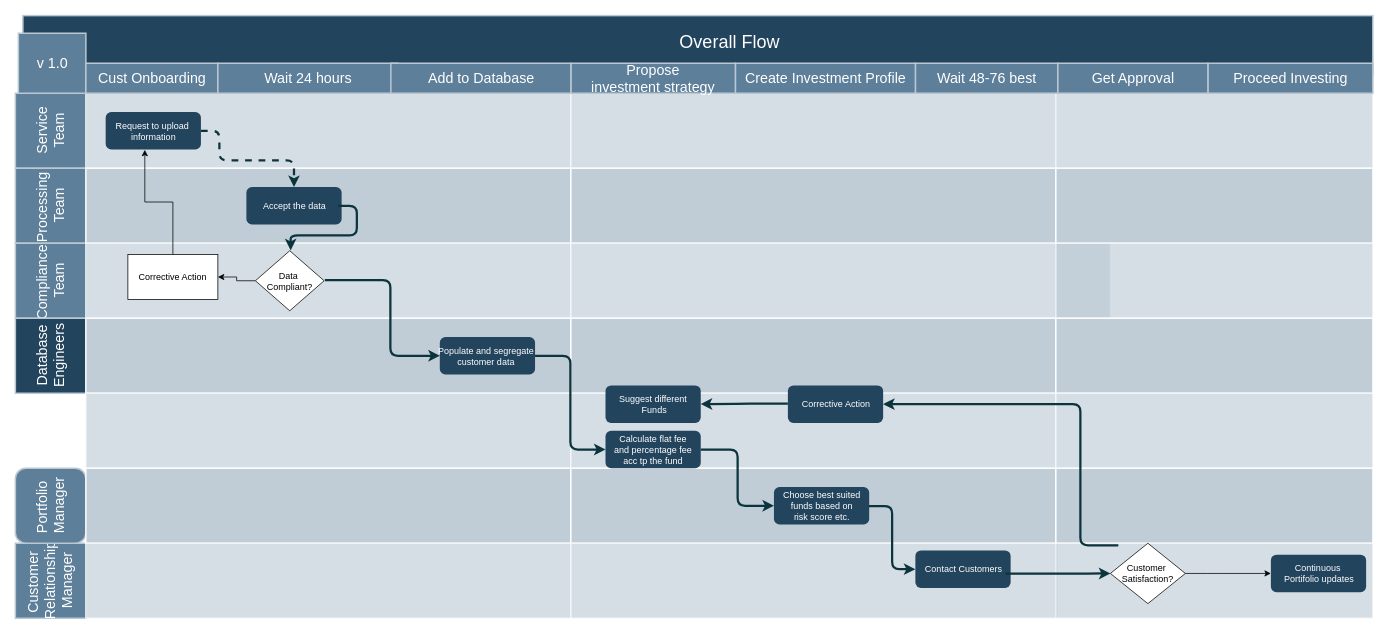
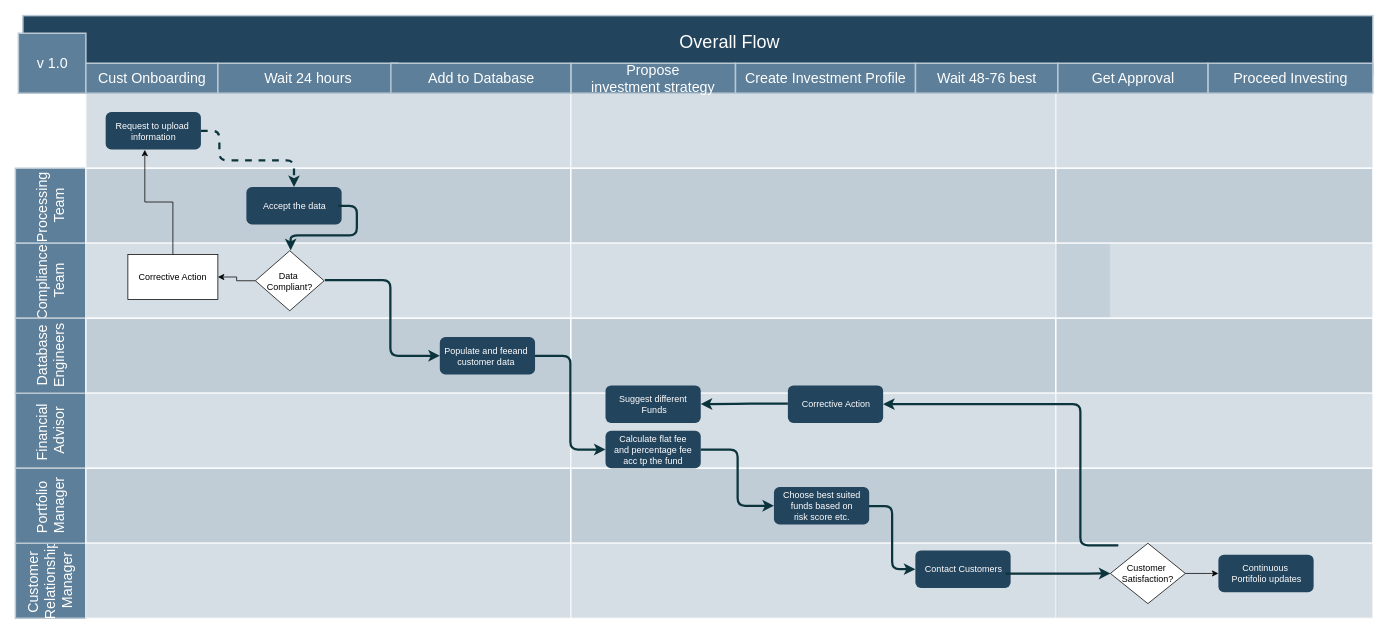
- <mxCell id="3" value="Service &lt;br&gt;Team" style="strokeColor=#BAC8D3;fillColor=#5d7f99;fontSize=19;strokeWidth=2;horizontal=0;fontFamily=Helvetica;html=1;labelBackgroundColor=none;fontColor=#FFFFFF;" parent="1" vertex="1"><mxGeometry x="20" y="123.5" width="94" height="100" as="geometry" /></mxCell>
- <mxCell id="8" value="Database&lt;br&gt;Engineers" style="strokeColor=#BAC8D3;fillColor=#23445d;fontSize=19;strokeWidth=2;horizontal=0;fontFamily=Helvetica;html=1;labelBackgroundColor=none;fontColor=#FFFFFF;" parent="1" vertex="1"><mxGeometry x="20" y="423.5" width="94" height="100" as="geometry" /></mxCell>
+ <mxCell id="8" value="Database&lt;br&gt;Engineers" style="strokeColor=#BAC8D3;fillColor=#5d7f99;fontSize=19;strokeWidth=2;horizontal=0;fontFamily=Helvetica;html=1;labelBackgroundColor=none;fontColor=#FFFFFF;" parent="1" vertex="1"><mxGeometry x="20" y="423.5" width="94" height="100" as="geometry" /></mxCell>
- <mxCell id="34" value="&lt;font color=&quot;#ffffff&quot;&gt;Populate and segregate&amp;nbsp;&lt;br&gt;customer data&amp;nbsp;&lt;br&gt;&lt;/font&gt;" style="rounded=1;fillColor=#23445D;strokeColor=none;strokeWidth=2;fontFamily=Helvetica;html=1;gradientColor=none;" parent="1" vertex="1"><mxGeometry x="585.905" y="448.5" width="127" height="50" as="geometry" /></mxCell>
+ <mxCell id="34" value="&lt;font color=&quot;#ffffff&quot;&gt;Populate and feeand&amp;nbsp;&lt;br&gt;customer data&amp;nbsp;&lt;br&gt;&lt;/font&gt;" style="rounded=1;fillColor=#23445D;strokeColor=none;strokeWidth=2;fontFamily=Helvetica;html=1;gradientColor=none;" parent="1" vertex="1"><mxGeometry x="585.905" y="448.5" width="127" height="50" as="geometry" /></mxCell>
+ <mxCell id="7" value="Financial&amp;nbsp;&lt;br&gt;Advisor" style="strokeColor=#BAC8D3;fillColor=#5d7f99;fontSize=19;strokeWidth=2;horizontal=0;fontFamily=Helvetica;html=1;labelBackgroundColor=none;fontColor=#FFFFFF;" parent="1" vertex="1"><mxGeometry x="20" y="523.5" width="94" height="100" as="geometry" /></mxCell>
- <mxCell id="10" value="Portfolio&amp;nbsp;&lt;br&gt;Manager" style="strokeColor=#BAC8D3;fillColor=#5d7f99;fontSize=19;strokeWidth=2;horizontal=0;fontFamily=Helvetica;html=1;labelBackgroundColor=none;fontColor=#FFFFFF;rounded=1;" parent="1" vertex="1"><mxGeometry x="20" y="623.5" width="94" height="100" as="geometry" /></mxCell>
+ <mxCell id="10" value="Portfolio&amp;nbsp;&lt;br&gt;Manager" style="strokeColor=#BAC8D3;fillColor=#5d7f99;fontSize=19;strokeWidth=2;horizontal=0;fontFamily=Helvetica;html=1;labelBackgroundColor=none;fontColor=#FFFFFF;" parent="1" vertex="1"><mxGeometry x="20" y="623.5" width="94" height="100" as="geometry" /></mxCell>
- <mxCell id="62" value="&lt;font color=&quot;#ffffff&quot;&gt;Continuous&amp;nbsp;&lt;br&gt;Portifolio updates&lt;br&gt;&lt;/font&gt;" style="rounded=1;fillColor=#23445D;strokeColor=none;strokeWidth=2;fontFamily=Helvetica;html=1;gradientColor=none;" vertex="1" parent="1"><mxGeometry x="1694.005" y="738.75" width="127" height="50" as="geometry" /></mxCell>
+ <mxCell id="62" value="&lt;font color=&quot;#ffffff&quot;&gt;Continuous&amp;nbsp;&lt;br&gt;Portifolio updates&lt;br&gt;&lt;/font&gt;" style="rounded=1;fillColor=#23445D;strokeColor=none;strokeWidth=2;fontFamily=Helvetica;html=1;gradientColor=none;" vertex="1" parent="1"><mxGeometry x="1624.005" y="738.75" width="127" height="50" as="geometry" /></mxCell>
